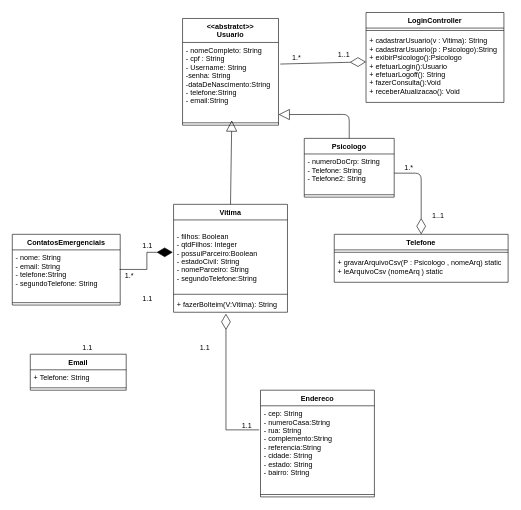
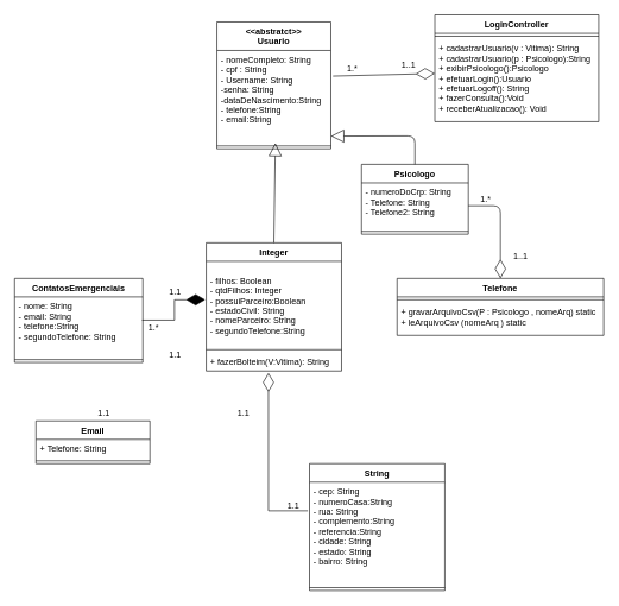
- <mxCell id="2" value="Vitima" style="swimlane;fontStyle=1;align=center;verticalAlign=top;childLayout=stackLayout;horizontal=1;startSize=26;horizontalStack=0;resizeParent=1;resizeParentMax=0;resizeLast=0;collapsible=1;marginBottom=0;" vertex="1" parent="1"><mxGeometry x="289" y="340" width="190" height="180" as="geometry" /></mxCell>
+ <mxCell id="2" value="Integer" style="swimlane;fontStyle=1;align=center;verticalAlign=top;childLayout=stackLayout;horizontal=1;startSize=26;horizontalStack=0;resizeParent=1;resizeParentMax=0;resizeLast=0;collapsible=1;marginBottom=0;" vertex="1" parent="1"><mxGeometry x="289" y="340" width="190" height="180" as="geometry" /></mxCell>
- <mxCell id="18" value="Endereco" style="swimlane;fontStyle=1;align=center;verticalAlign=top;childLayout=stackLayout;horizontal=1;startSize=26;horizontalStack=0;resizeParent=1;resizeParentMax=0;resizeLast=0;collapsible=1;marginBottom=0;" vertex="1" parent="1"><mxGeometry x="434" y="650" width="190" height="178" as="geometry" /></mxCell>
+ <mxCell id="18" value="String" style="swimlane;fontStyle=1;align=center;verticalAlign=top;childLayout=stackLayout;horizontal=1;startSize=26;horizontalStack=0;resizeParent=1;resizeParentMax=0;resizeLast=0;collapsible=1;marginBottom=0;" vertex="1" parent="1"><mxGeometry x="434" y="650" width="190" height="178" as="geometry" /></mxCell>
